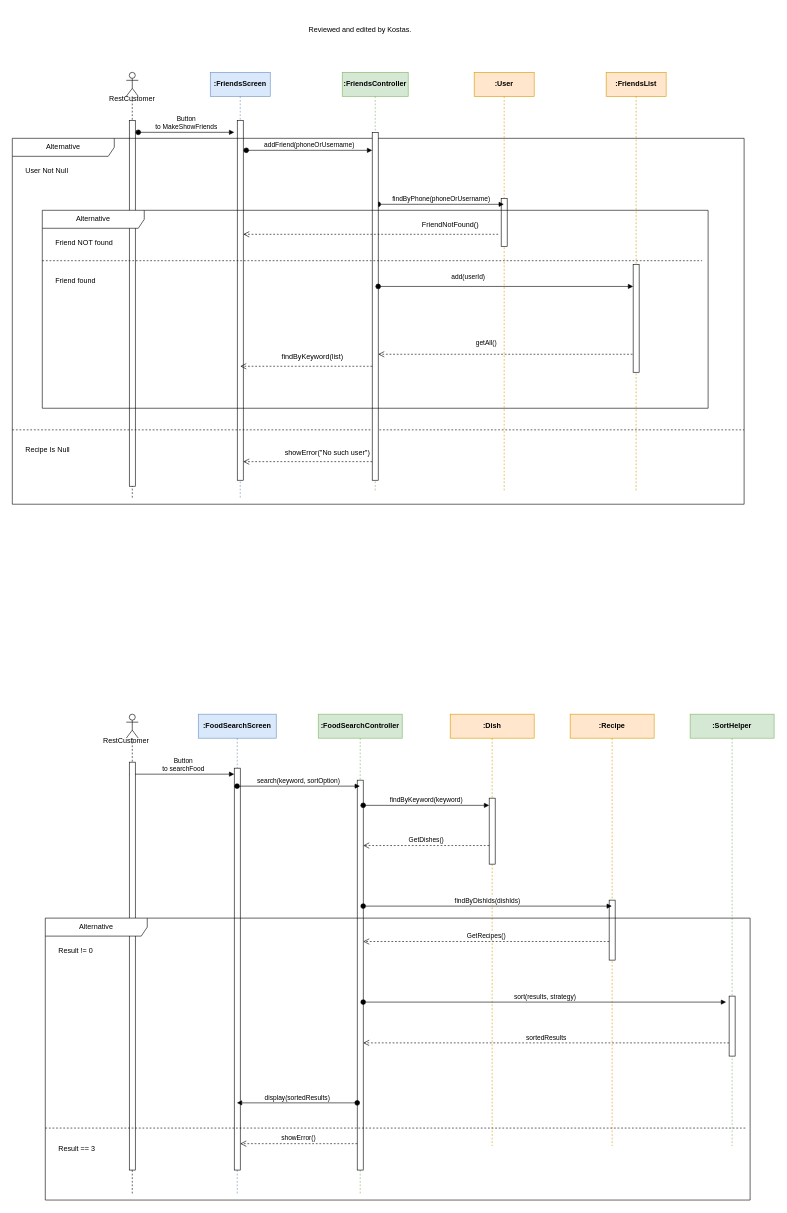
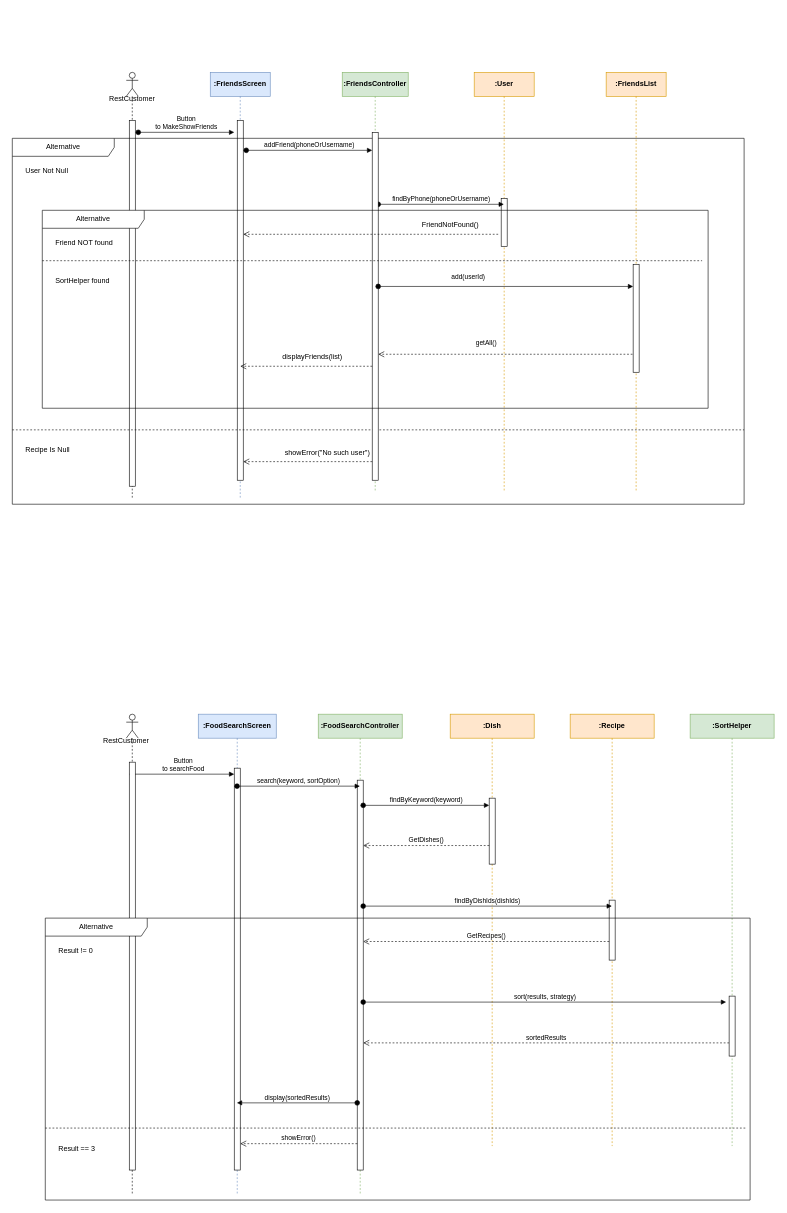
- <mxCell id="52" value="Reviewed and edited by Kostas." style="text;html=1;align=center;verticalAlign=middle;whiteSpace=wrap;rounded=0;" parent="1" vertex="1"><mxGeometry x="390" y="20" width="420" height="60" as="geometry" /></mxCell>
- <mxCell id="45" value="Friend found" style="line;strokeWidth=1;dashed=1;labelPosition=center;verticalLabelPosition=bottom;align=left;verticalAlign=top;spacingLeft=20;spacingTop=15;html=1;whiteSpace=wrap;" vertex="1" parent="43"><mxGeometry y="79" width="1100" height="10" as="geometry" /></mxCell>
+ <mxCell id="45" value="SortHelper found" style="line;strokeWidth=1;dashed=1;labelPosition=center;verticalLabelPosition=bottom;align=left;verticalAlign=top;spacingLeft=20;spacingTop=15;html=1;whiteSpace=wrap;" vertex="1" parent="43"><mxGeometry y="79" width="1100" height="10" as="geometry" /></mxCell>
- <mxCell id="49" value="findByKeyword(list)" style="text;html=1;align=center;verticalAlign=middle;resizable=0;points=[];autosize=1;strokeColor=none;fillColor=none;" vertex="1" parent="43"><mxGeometry x="390" y="230" width="120" height="30" as="geometry" /></mxCell>
+ <mxCell id="49" value="displayFriends(list)" style="text;html=1;align=center;verticalAlign=middle;resizable=0;points=[];autosize=1;strokeColor=none;fillColor=none;" vertex="1" parent="43"><mxGeometry x="390" y="230" width="120" height="30" as="geometry" /></mxCell>
